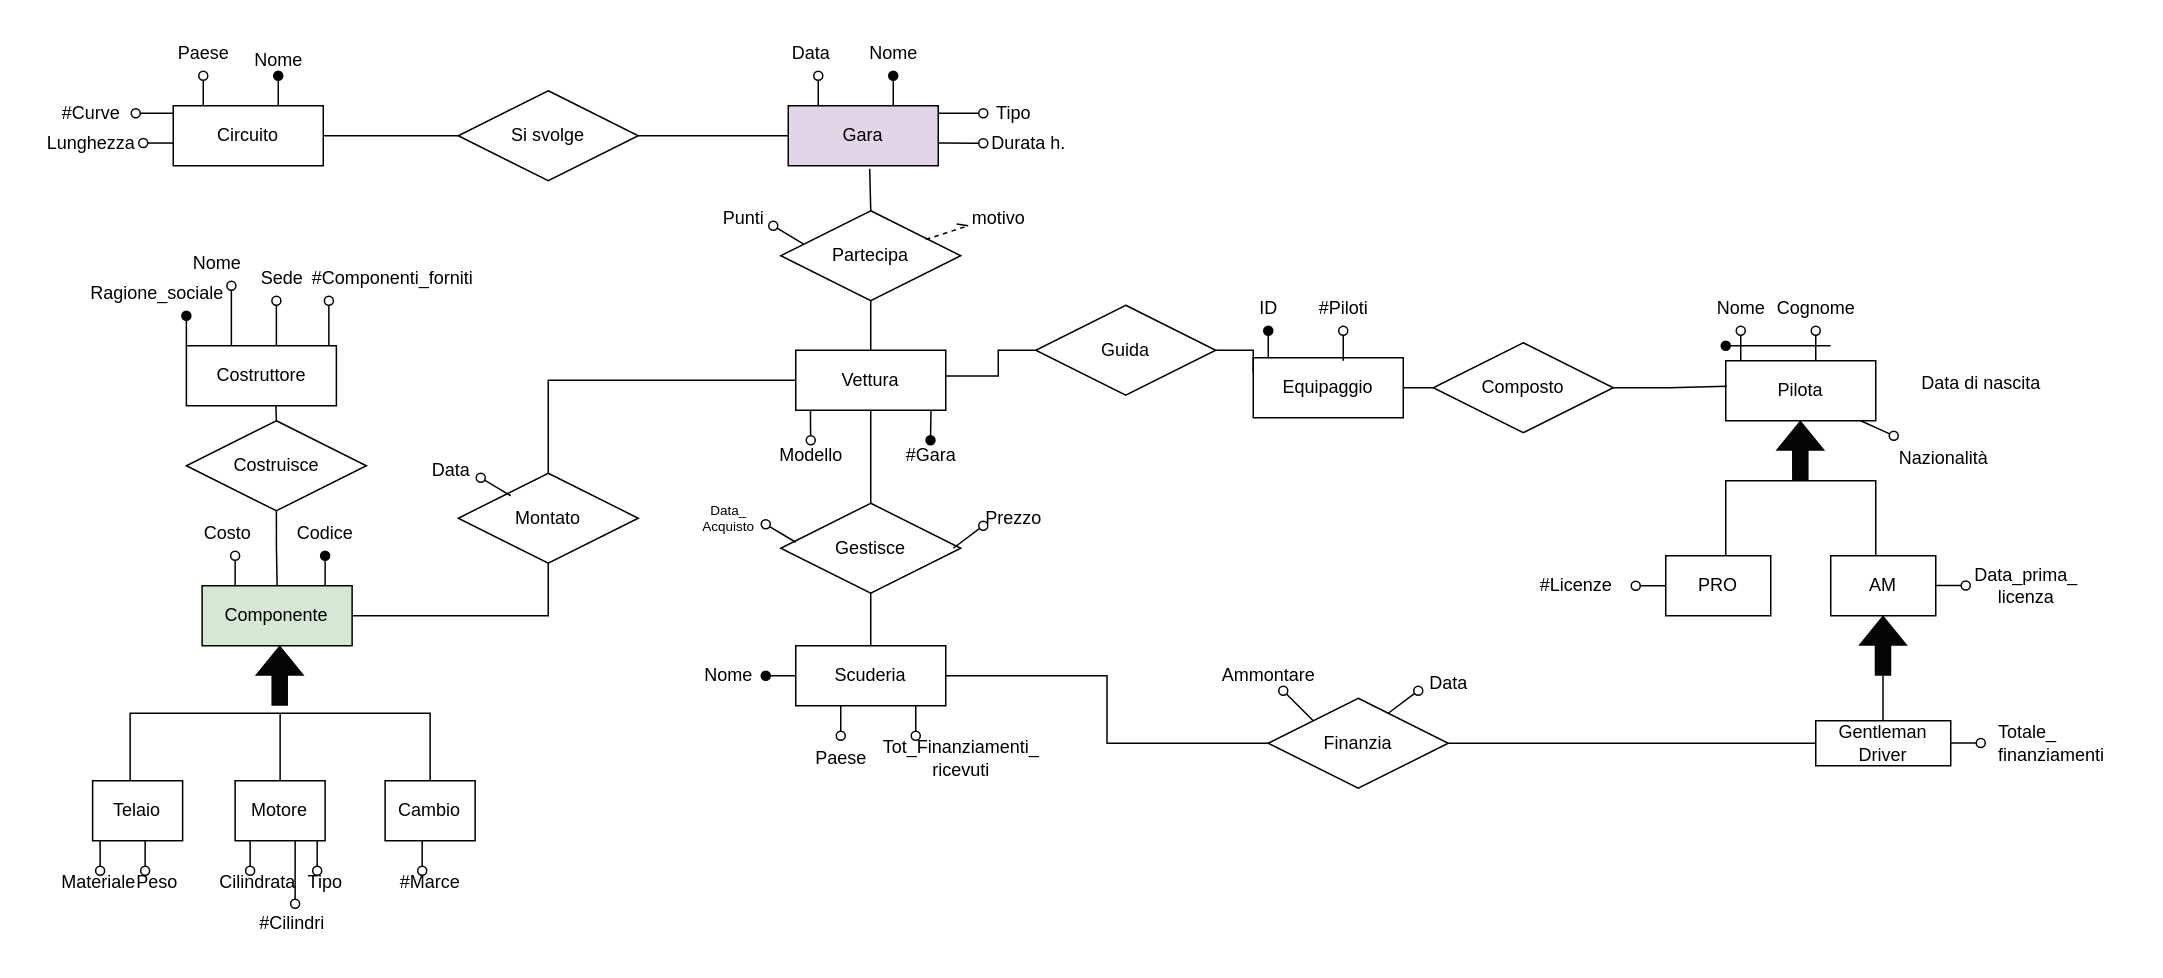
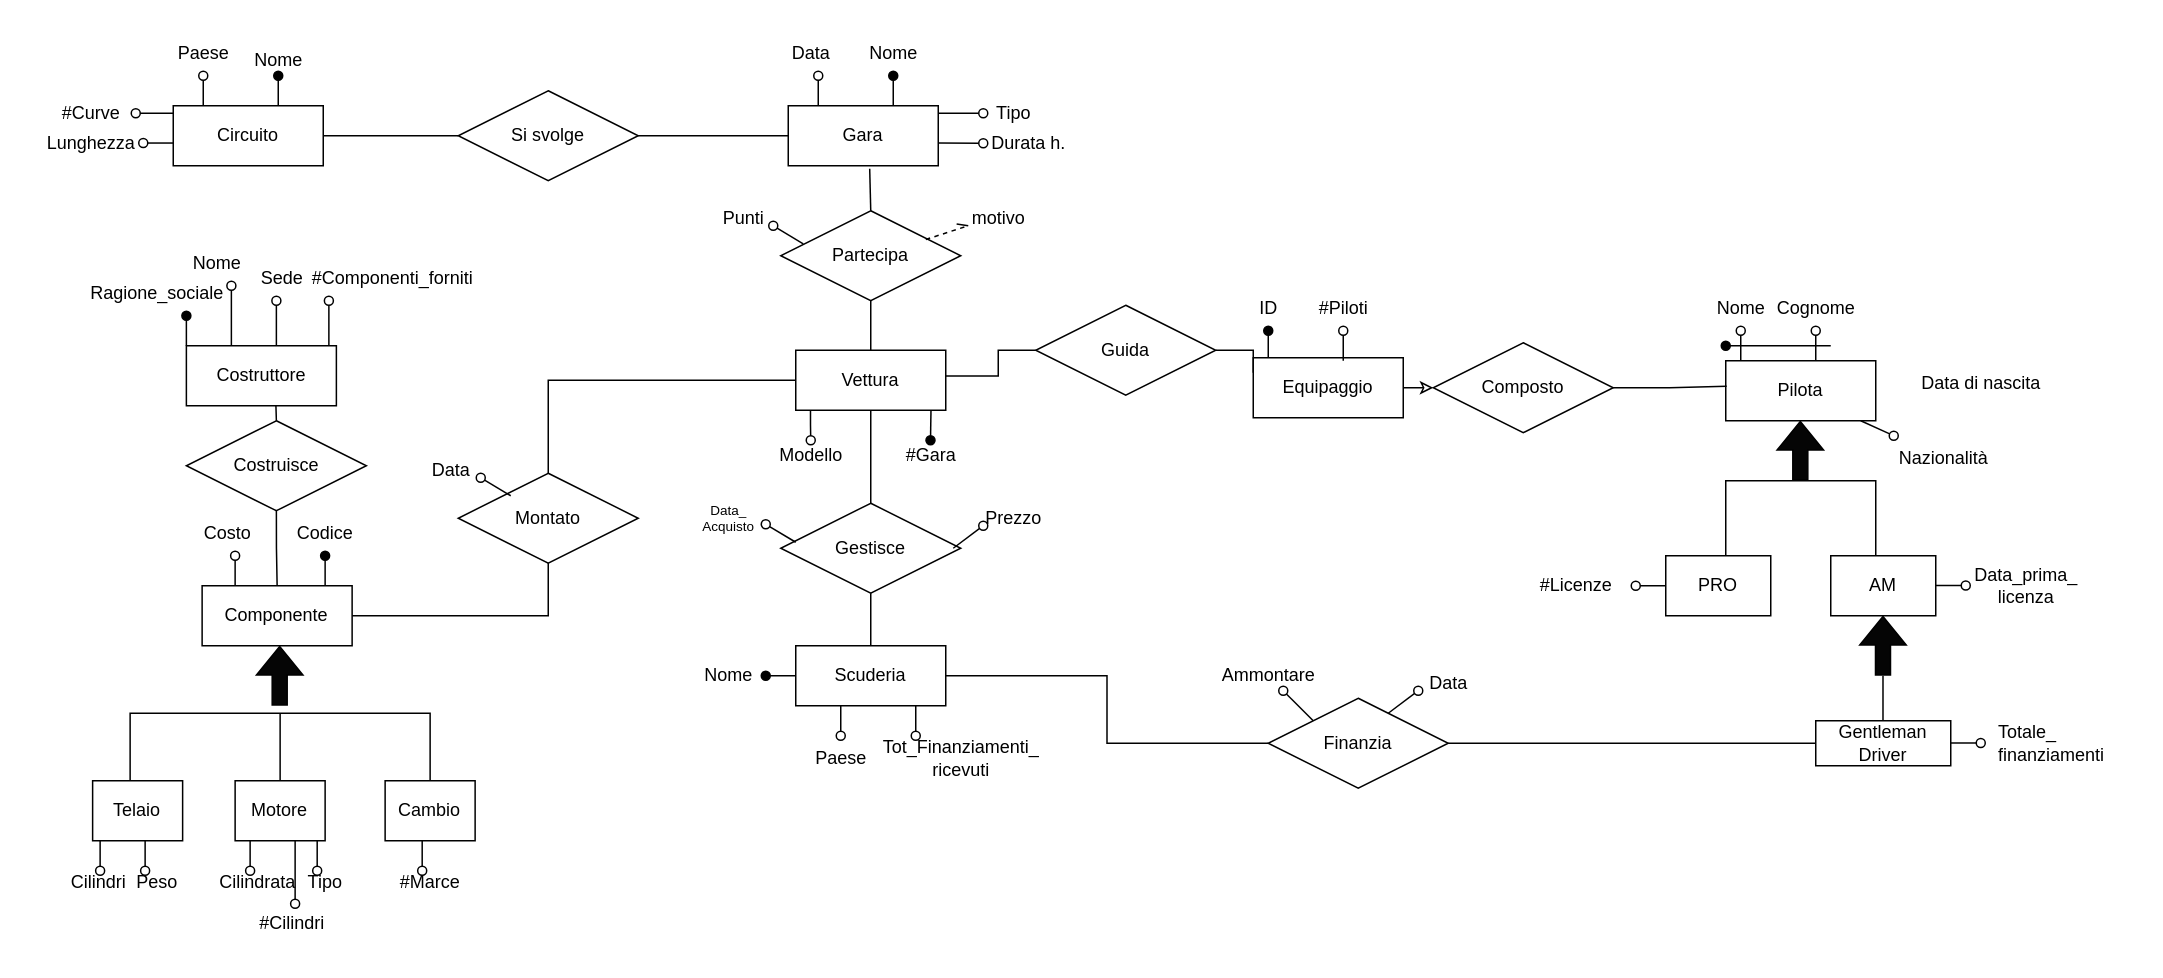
- <mxCell id="75" value="Gara" style="html=1;align=center;fontStyle=0;labelBackgroundColor=none;fontColor=default;whiteSpace=wrap;labelBorderColor=none;verticalAlign=middle;horizontal=1;fontFamily=Helvetica;fillColor=#e1d5e7;" parent="1" vertex="1"><mxGeometry x="525" y="70" width="100" height="40" as="geometry" /></mxCell>
+ <mxCell id="75" value="Gara" style="html=1;align=center;fontStyle=0;labelBackgroundColor=none;fontColor=default;whiteSpace=wrap;labelBorderColor=none;verticalAlign=middle;horizontal=1;fontFamily=Helvetica;" parent="1" vertex="1"><mxGeometry x="525" y="70" width="100" height="40" as="geometry" /></mxCell>
- <mxCell id="2" style="edgeStyle=orthogonalEdgeStyle;rounded=0;orthogonalLoop=1;jettySize=auto;html=1;exitX=1;exitY=0.5;exitDx=0;exitDy=0;entryX=0;entryY=0.5;entryDx=0;entryDy=0;endArrow=none;endFill=0;" parent="1" source="3" target="107" edge="1"><mxGeometry relative="1" as="geometry" /></mxCell>
+ <mxCell id="2" style="edgeStyle=orthogonalEdgeStyle;rounded=0;orthogonalLoop=1;jettySize=auto;html=1;exitX=1;exitY=0.5;exitDx=0;exitDy=0;entryX=0;entryY=0.5;entryDx=0;entryDy=0;endArrow=classic;endFill=0;" parent="1" source="3" target="107" edge="1"><mxGeometry relative="1" as="geometry" /></mxCell>
- <mxCell id="43" value="Componente" style="html=1;align=center;fontStyle=0;labelBackgroundColor=none;fontColor=default;whiteSpace=wrap;labelBorderColor=none;verticalAlign=middle;horizontal=1;fontFamily=Helvetica;fillColor=#d5e8d4;" parent="1" vertex="1"><mxGeometry x="134.25" y="390" width="100" height="40" as="geometry" /></mxCell>
+ <mxCell id="43" value="Componente" style="html=1;align=center;fontStyle=0;labelBackgroundColor=none;fontColor=default;whiteSpace=wrap;labelBorderColor=none;verticalAlign=middle;horizontal=1;fontFamily=Helvetica;" parent="1" vertex="1"><mxGeometry x="134.25" y="390" width="100" height="40" as="geometry" /></mxCell>
- <mxCell id="64" value="Materiale" style="text;html=1;align=center;verticalAlign=middle;resizable=0;points=[];autosize=1;strokeColor=none;fillColor=none;" parent="1" vertex="1"><mxGeometry x="30" y="573" width="70" height="30" as="geometry" /></mxCell>
+ <mxCell id="64" value="Cilindri" style="text;html=1;align=center;verticalAlign=middle;resizable=0;points=[];autosize=1;strokeColor=none;fillColor=none;" parent="1" vertex="1"><mxGeometry x="30" y="573" width="70" height="30" as="geometry" /></mxCell>
